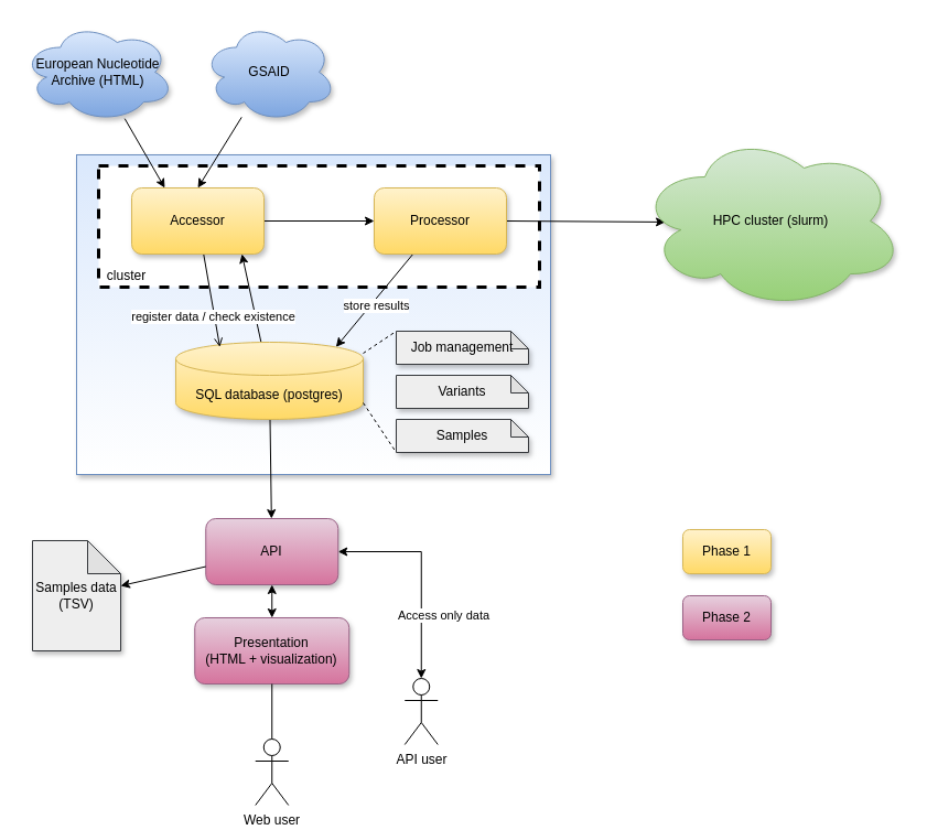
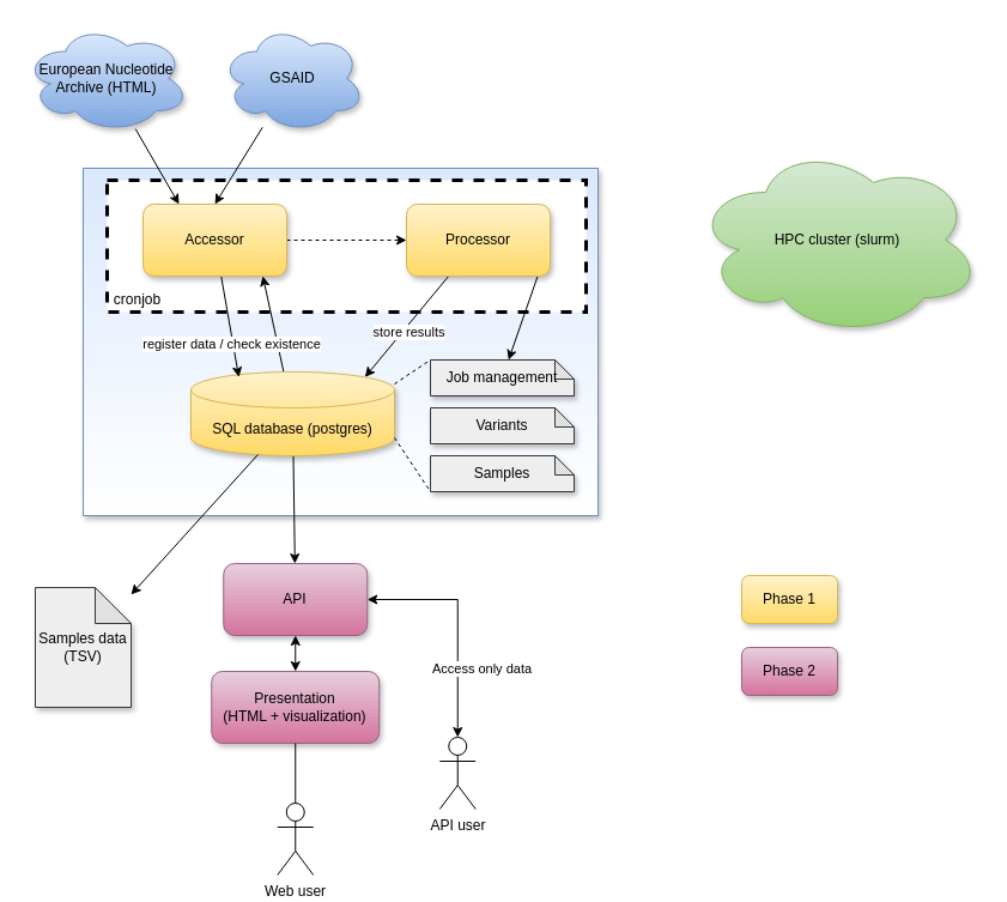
- <mxCell id="17" style="edgeStyle=none;rounded=0;orthogonalLoop=1;jettySize=auto;html=1;entryX=0;entryY=0.5;entryDx=0;entryDy=0;dashed=0;" parent="1" source="18" target="11" edge="1"><mxGeometry relative="1" as="geometry" /></mxCell>
+ <mxCell id="17" style="edgeStyle=none;rounded=0;orthogonalLoop=1;jettySize=auto;html=1;entryX=0;entryY=0.5;entryDx=0;entryDy=0;dashed=1;" parent="1" source="18" target="11" edge="1"><mxGeometry relative="1" as="geometry" /></mxCell>
- <mxCell id="10" style="edgeStyle=none;rounded=0;orthogonalLoop=1;jettySize=auto;html=1;exitX=1;exitY=0.5;exitDx=0;exitDy=0;entryX=0.1;entryY=0.506;entryDx=0;entryDy=0;entryPerimeter=0;" parent="1" source="11" target="28" edge="1"><mxGeometry relative="1" as="geometry" /></mxCell>
+ <mxCell id="10" style="edgeStyle=none;rounded=0;orthogonalLoop=1;jettySize=auto;html=1;exitX=1;exitY=0.5;exitDx=0;exitDy=0;" parent="1" source="11" target="29" edge="1"><mxGeometry relative="1" as="geometry" /></mxCell>
- <mxCell id="27" value="cluster" style="text;html=1;align=center;verticalAlign=middle;resizable=0;points=[];autosize=1;" parent="1" vertex="1"><mxGeometry x="89" y="240" width="50" height="20" as="geometry" /></mxCell>
+ <mxCell id="27" value="cronjob" style="text;html=1;align=center;verticalAlign=middle;resizable=0;points=[];autosize=1;" parent="1" vertex="1"><mxGeometry x="89" y="240" width="50" height="20" as="geometry" /></mxCell>
- <mxCell id="15" style="rounded=0;orthogonalLoop=1;jettySize=auto;html=1;entryX=0.235;entryY=0.062;entryDx=0;entryDy=0;entryPerimeter=0;endArrow=open;" parent="1" source="18" target="14" edge="1"><mxGeometry relative="1" as="geometry" /></mxCell>
+ <mxCell id="15" style="rounded=0;orthogonalLoop=1;jettySize=auto;html=1;entryX=0.235;entryY=0.062;entryDx=0;entryDy=0;entryPerimeter=0;" parent="1" source="18" target="14" edge="1"><mxGeometry relative="1" as="geometry" /></mxCell>
- <mxCell id="36" style="edgeStyle=none;rounded=0;orthogonalLoop=1;jettySize=auto;html=1;startArrow=classic;startFill=1;endArrow=none;endFill=0;strokeWidth=1;" parent="1" source="37" target="19" edge="1"><mxGeometry relative="1" as="geometry" /></mxCell>
+ <mxCell id="36" style="edgeStyle=none;rounded=0;orthogonalLoop=1;jettySize=auto;html=1;entryX=0.329;entryY=0.986;entryDx=0;entryDy=0;entryPerimeter=0;startArrow=classic;startFill=1;endArrow=none;endFill=0;strokeWidth=1;" parent="1" source="37" target="14" edge="1"><mxGeometry relative="1" as="geometry" /></mxCell>
